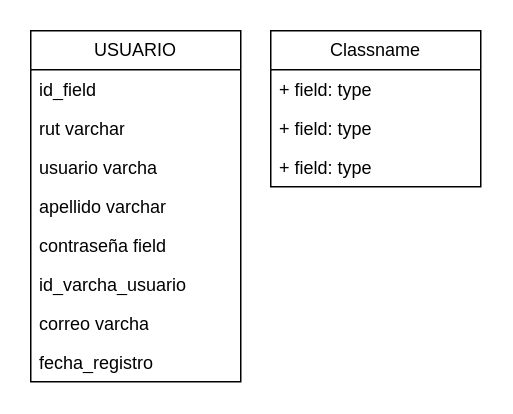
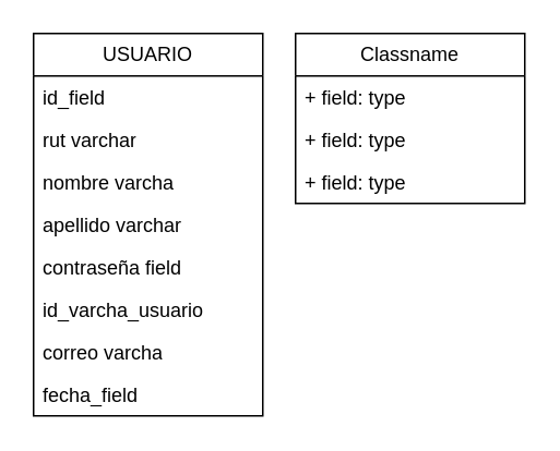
- <mxCell id="5" value="usuario varcha" style="text;strokeColor=none;fillColor=none;align=left;verticalAlign=top;spacingLeft=4;spacingRight=4;overflow=hidden;rotatable=0;points=[[0,0.5],[1,0.5]];portConstraint=eastwest;whiteSpace=wrap;html=1;" vertex="1" parent="2"><mxGeometry y="78" width="140" height="26" as="geometry" /></mxCell>
+ <mxCell id="5" value="nombre varcha" style="text;strokeColor=none;fillColor=none;align=left;verticalAlign=top;spacingLeft=4;spacingRight=4;overflow=hidden;rotatable=0;points=[[0,0.5],[1,0.5]];portConstraint=eastwest;whiteSpace=wrap;html=1;" vertex="1" parent="2"><mxGeometry y="78" width="140" height="26" as="geometry" /></mxCell>
- <mxCell id="10" value="fecha_registro" style="text;strokeColor=none;fillColor=none;align=left;verticalAlign=top;spacingLeft=4;spacingRight=4;overflow=hidden;rotatable=0;points=[[0,0.5],[1,0.5]];portConstraint=eastwest;whiteSpace=wrap;html=1;" vertex="1" parent="2"><mxGeometry y="208" width="140" height="26" as="geometry" /></mxCell>
+ <mxCell id="10" value="fecha_field" style="text;strokeColor=none;fillColor=none;align=left;verticalAlign=top;spacingLeft=4;spacingRight=4;overflow=hidden;rotatable=0;points=[[0,0.5],[1,0.5]];portConstraint=eastwest;whiteSpace=wrap;html=1;" vertex="1" parent="2"><mxGeometry y="208" width="140" height="26" as="geometry" /></mxCell>
